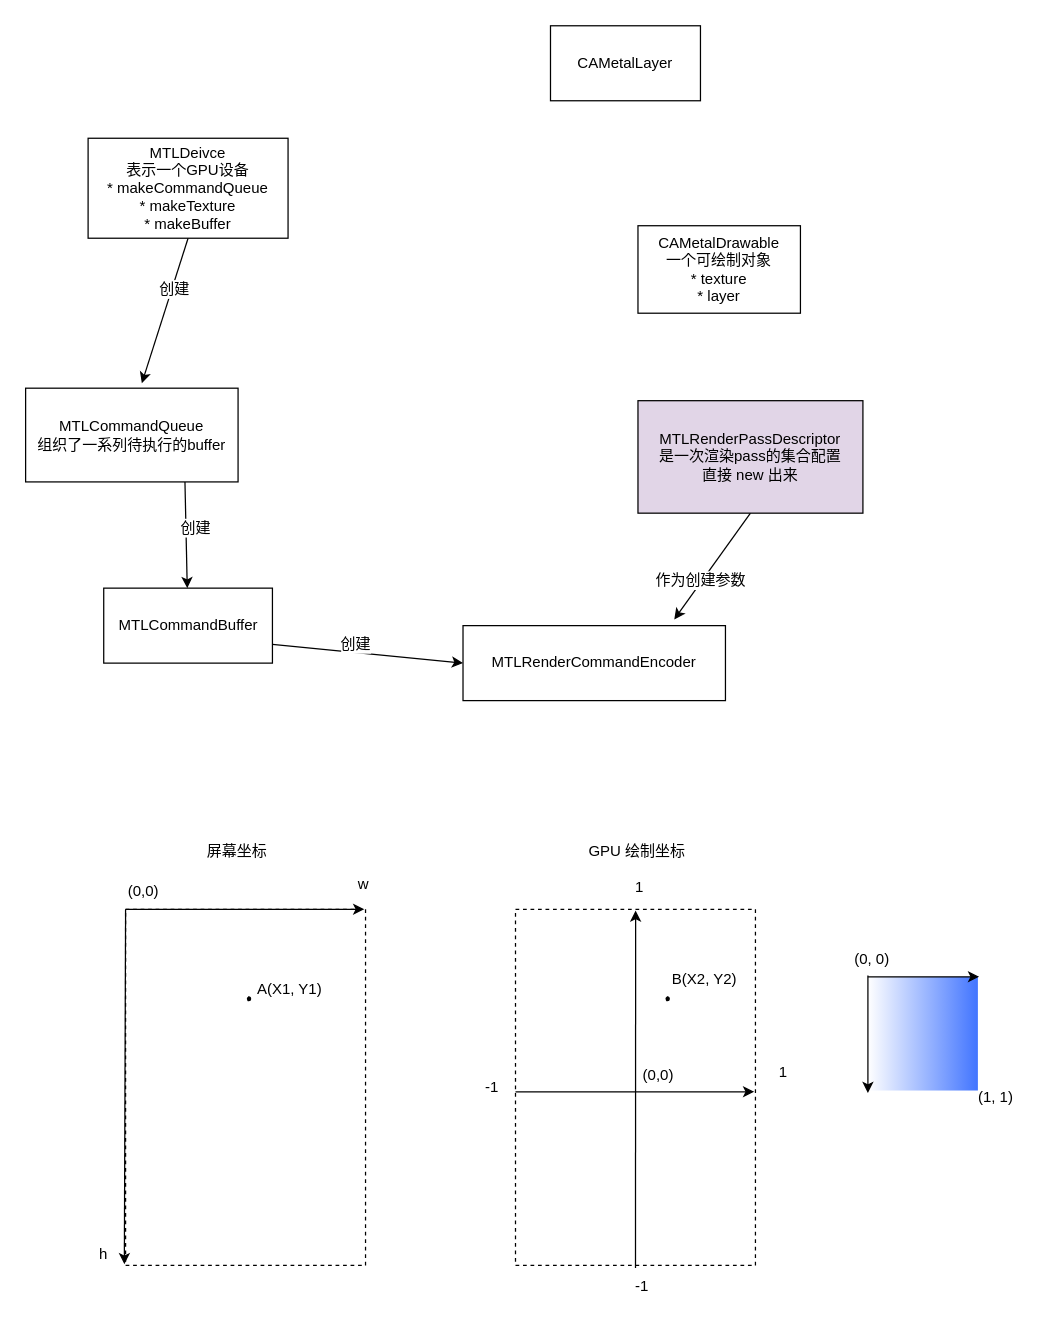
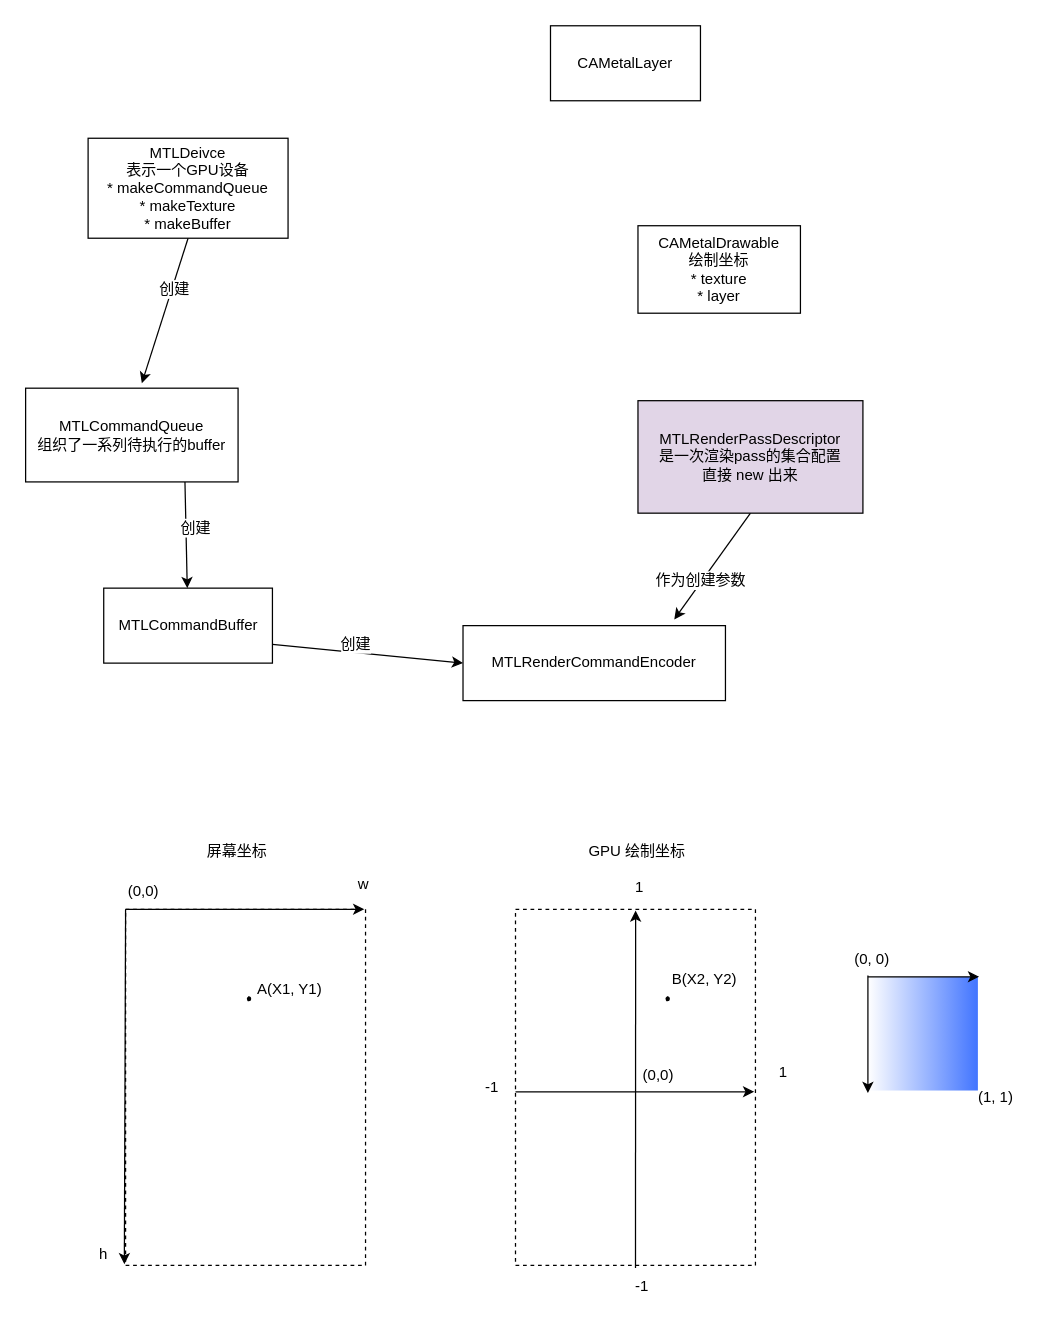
- <mxCell id="8" value="CAMetalDrawable&lt;br&gt;一个可绘制对象&lt;br&gt;* texture&lt;br&gt;* layer" style="rounded=0;whiteSpace=wrap;html=1;" vertex="1" parent="1"><mxGeometry x="510" y="180" width="130" height="70" as="geometry" /></mxCell>
+ <mxCell id="8" value="CAMetalDrawable&lt;br&gt;绘制坐标&lt;br&gt;* texture&lt;br&gt;* layer" style="rounded=0;whiteSpace=wrap;html=1;" vertex="1" parent="1"><mxGeometry x="510" y="180" width="130" height="70" as="geometry" /></mxCell>
